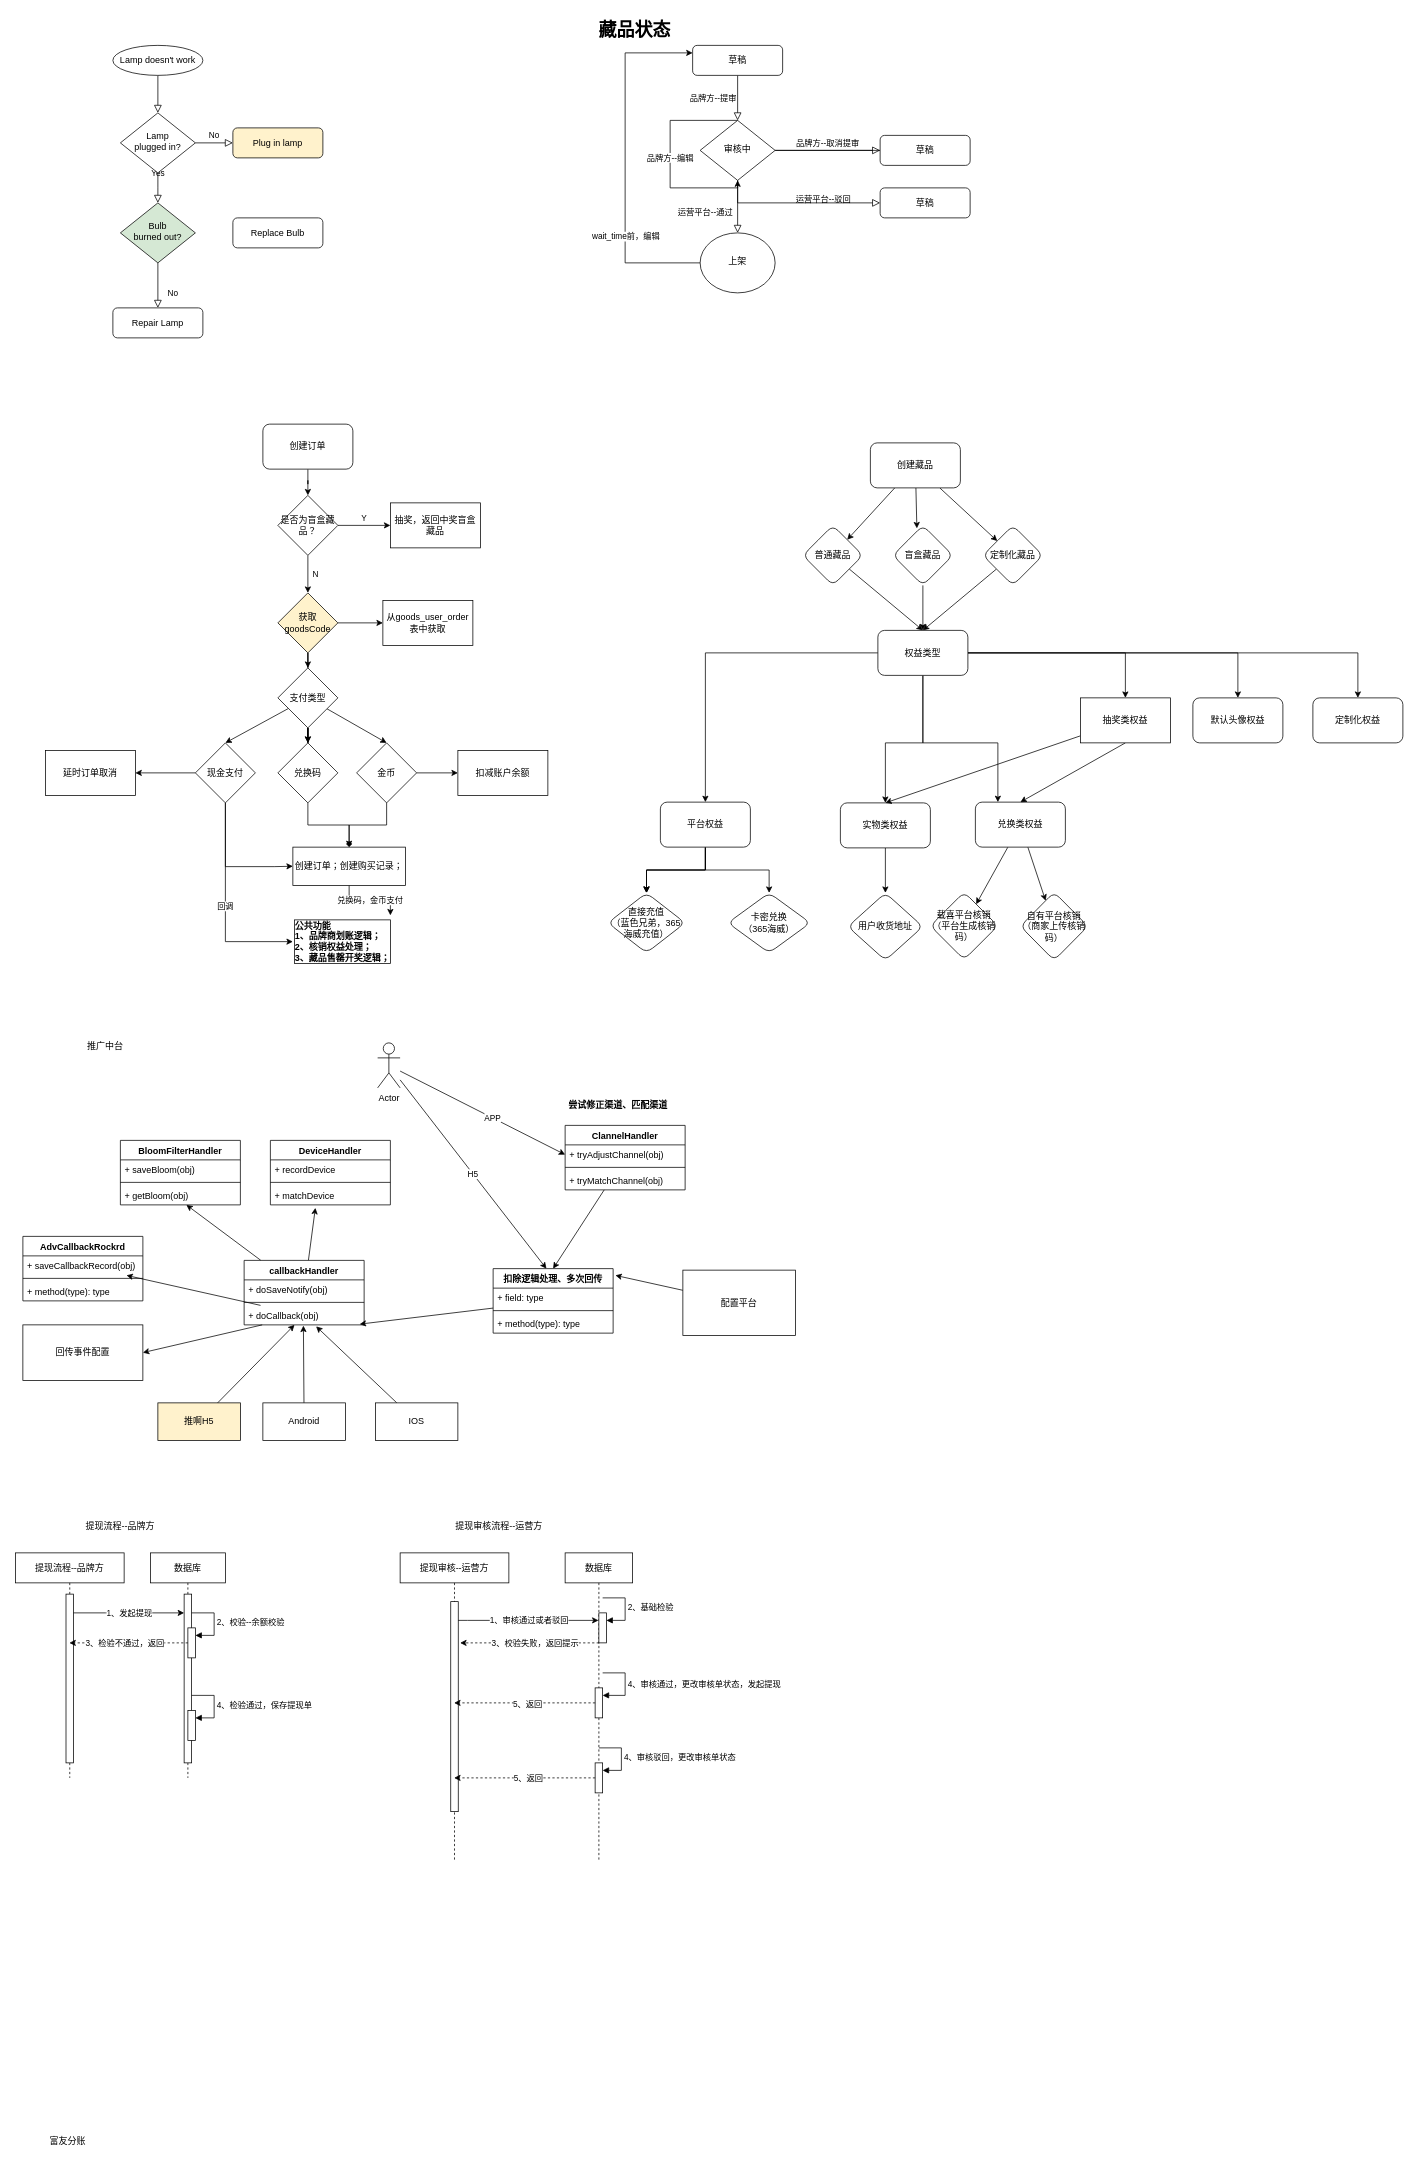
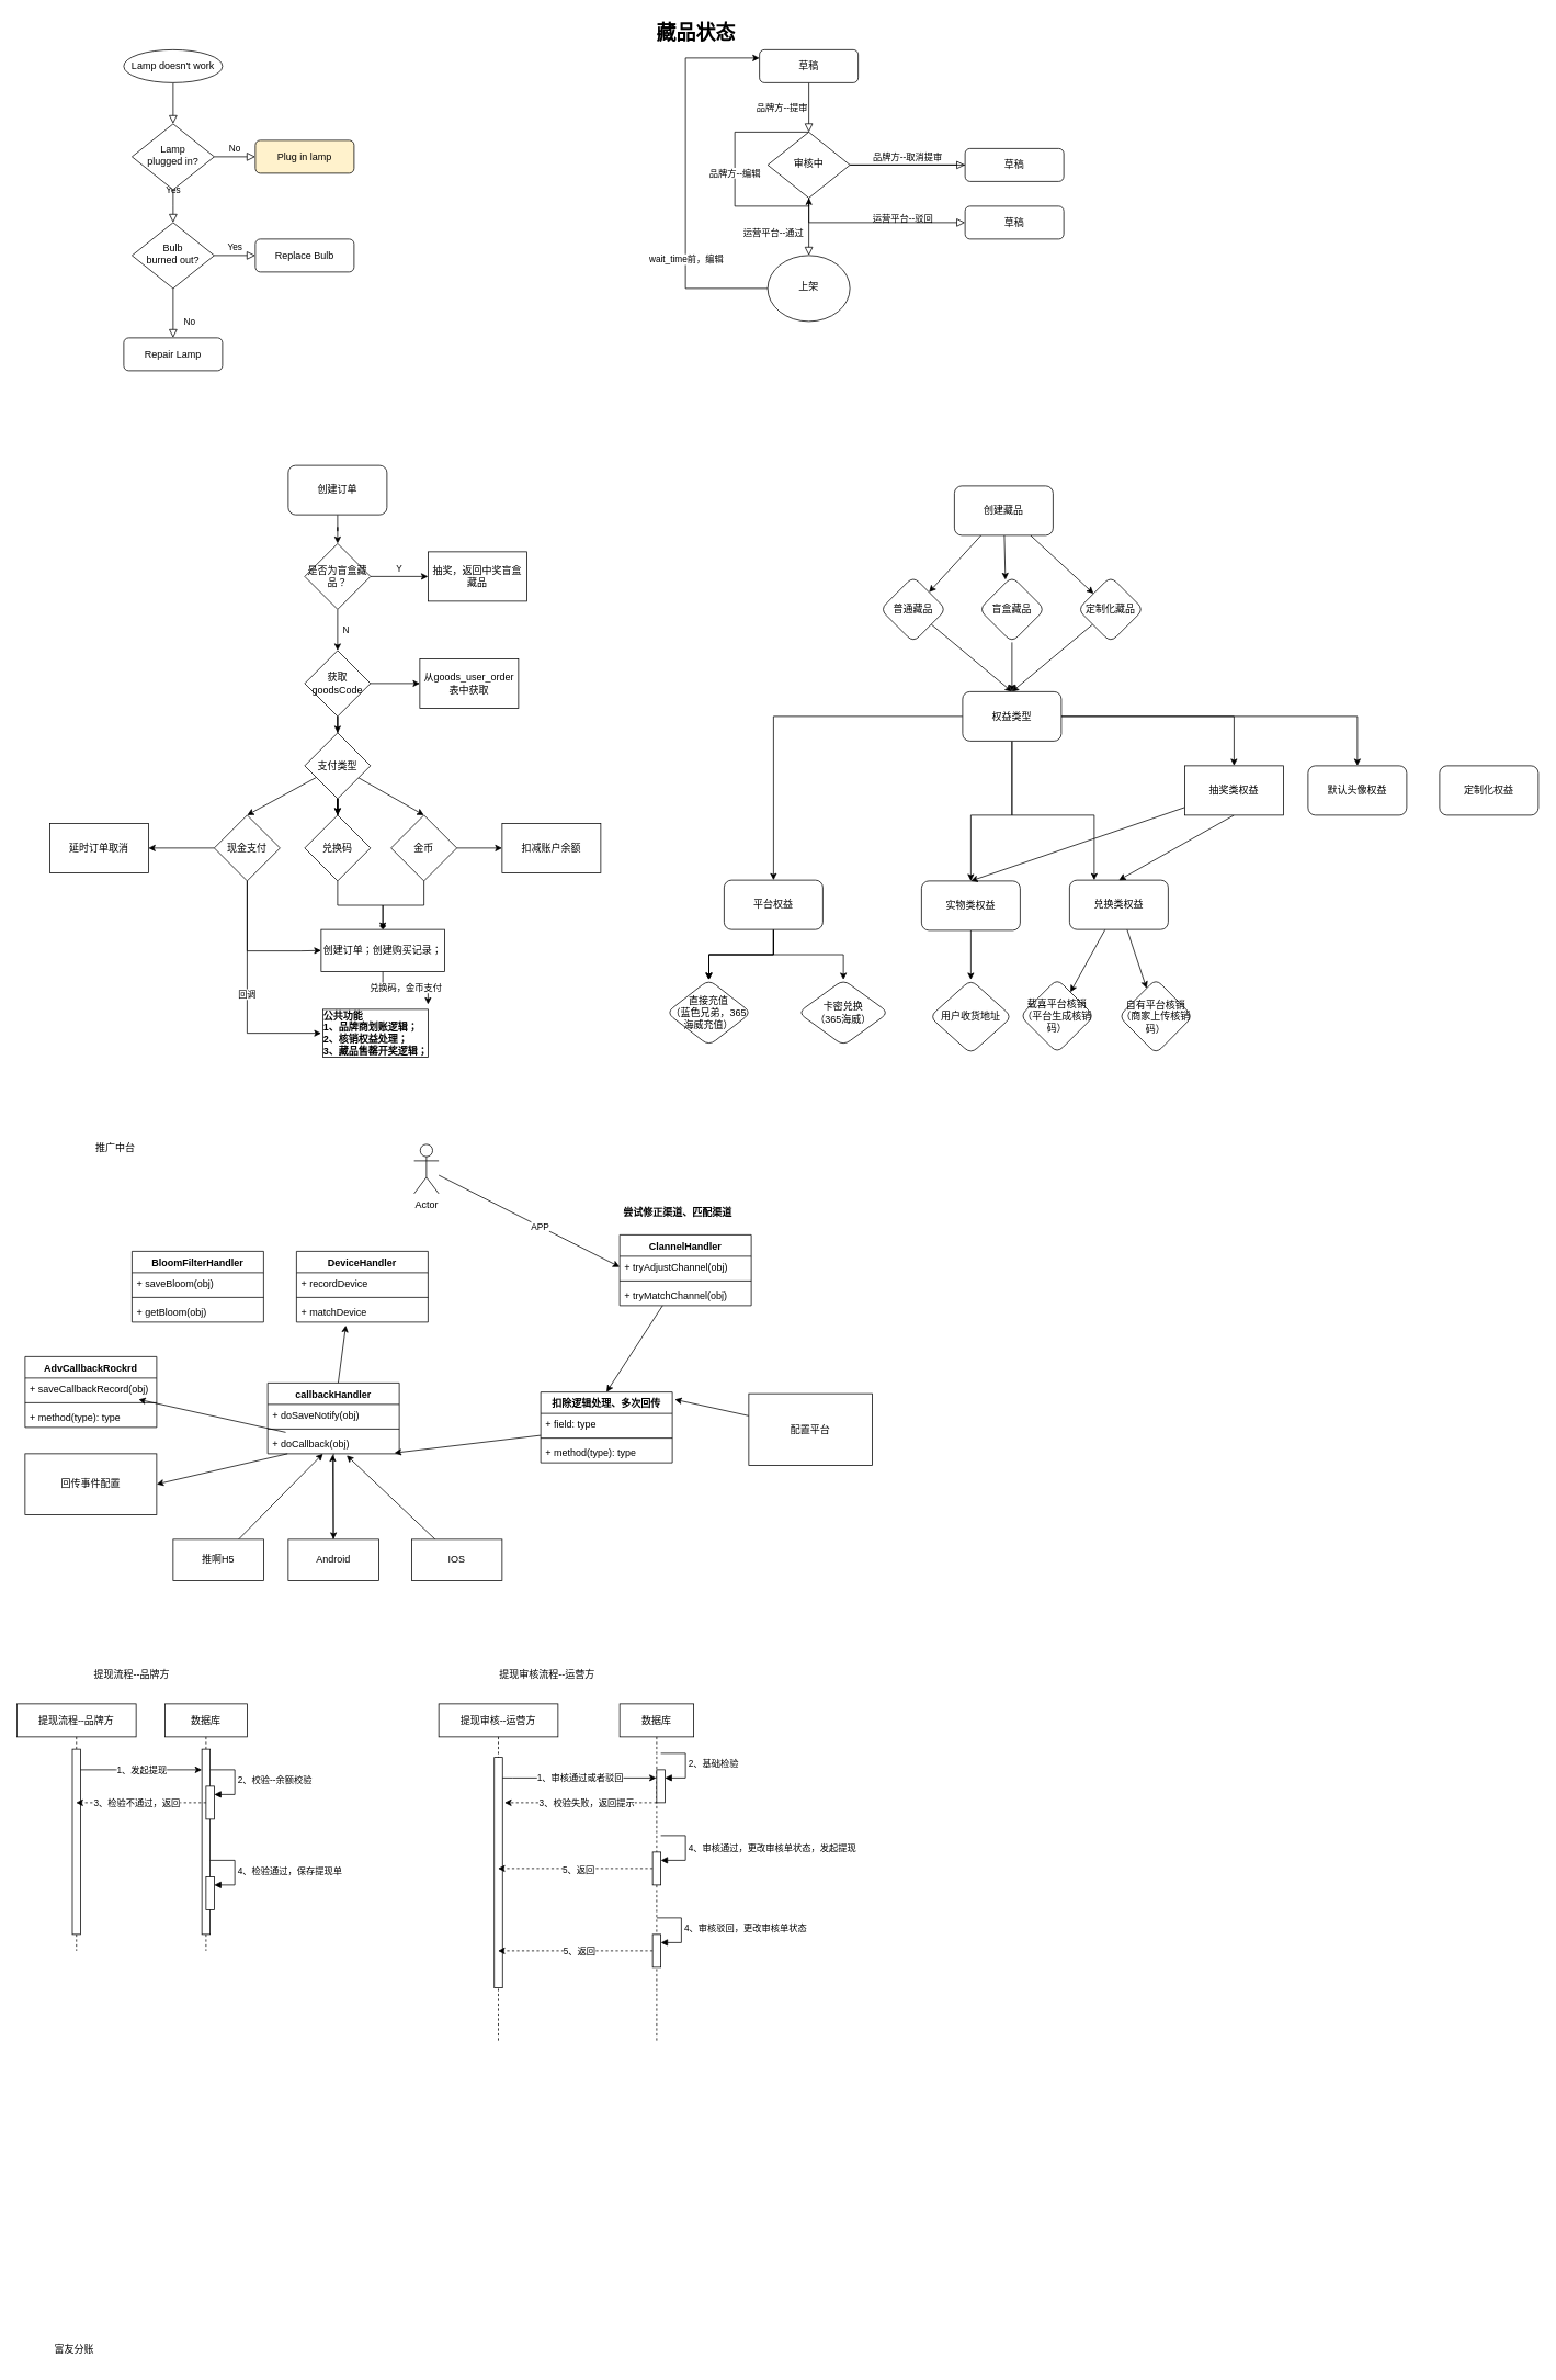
- <mxCell id="11" value="Bulb&lt;br&gt;burned out?" style="rhombus;whiteSpace=wrap;html=1;shadow=0;fontFamily=Helvetica;fontSize=12;align=center;strokeWidth=1;spacing=6;spacingTop=-4;fillColor=#d5e8d4;" parent="1" vertex="1"><mxGeometry x="160" y="270" width="100" height="80" as="geometry" /></mxCell>
+ <mxCell id="11" value="Bulb&lt;br&gt;burned out?" style="rhombus;whiteSpace=wrap;html=1;shadow=0;fontFamily=Helvetica;fontSize=12;align=center;strokeWidth=1;spacing=6;spacingTop=-4;" parent="1" vertex="1"><mxGeometry x="160" y="270" width="100" height="80" as="geometry" /></mxCell>
+ <mxCell id="10" value="Yes" style="edgeStyle=orthogonalEdgeStyle;rounded=0;html=1;jettySize=auto;orthogonalLoop=1;fontSize=11;endArrow=block;endFill=0;endSize=8;strokeWidth=1;shadow=0;labelBackgroundColor=none;" parent="1" source="11" target="13" edge="1"><mxGeometry y="10" relative="1" as="geometry"><mxPoint as="offset" /></mxGeometry></mxCell>
- <mxCell id="34" value="获取goodsCode" style="rhombus;whiteSpace=wrap;html=1;fillColor=#fff2cc;" parent="1" vertex="1"><mxGeometry x="370" y="790" width="80" height="80" as="geometry" /></mxCell>
+ <mxCell id="34" value="获取goodsCode" style="rhombus;whiteSpace=wrap;html=1;" parent="1" vertex="1"><mxGeometry x="370" y="790" width="80" height="80" as="geometry" /></mxCell>
- <mxCell id="70" style="edgeStyle=orthogonalEdgeStyle;rounded=0;orthogonalLoop=1;jettySize=auto;html=1;entryX=0.5;entryY=0;entryDx=0;entryDy=0;" parent="1" source="71" target="91" edge="1"><mxGeometry relative="1" as="geometry" /></mxCell>
- <mxCell id="126" value="H5" style="edgeStyle=none;rounded=0;orthogonalLoop=1;jettySize=auto;html=1;entryX=0.444;entryY=0;entryDx=0;entryDy=0;entryPerimeter=0;" parent="1" source="127" target="120" edge="1"><mxGeometry relative="1" as="geometry" /></mxCell>
- <mxCell id="93" style="edgeStyle=none;rounded=0;orthogonalLoop=1;jettySize=auto;html=1;entryX=0.55;entryY=1;entryDx=0;entryDy=0;entryPerimeter=0;" parent="1" source="95" target="108" edge="1"><mxGeometry relative="1" as="geometry" /></mxCell>
+ <mxCell id="93" style="edgeStyle=none;rounded=0;orthogonalLoop=1;jettySize=auto;html=1;" parent="1" source="95" target="102" edge="1"><mxGeometry relative="1" as="geometry" /></mxCell>
- <mxCell id="100" value="推啊H5" style="html=1;whiteSpace=wrap;fillColor=#fff2cc;" parent="1" vertex="1"><mxGeometry x="210" y="1870" width="110" height="50" as="geometry" /></mxCell>
+ <mxCell id="100" value="推啊H5" style="html=1;whiteSpace=wrap;" parent="1" vertex="1"><mxGeometry x="210" y="1870" width="110" height="50" as="geometry" /></mxCell>
